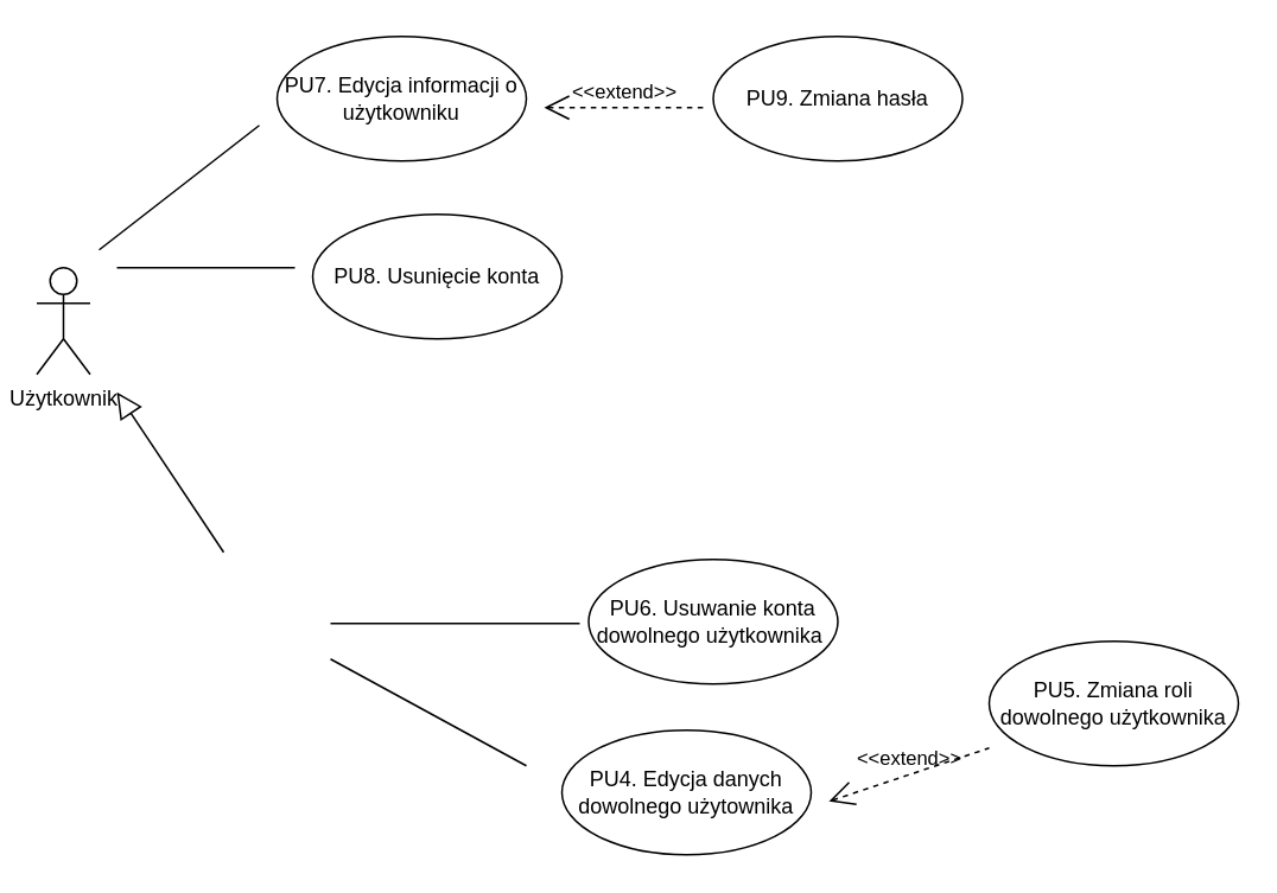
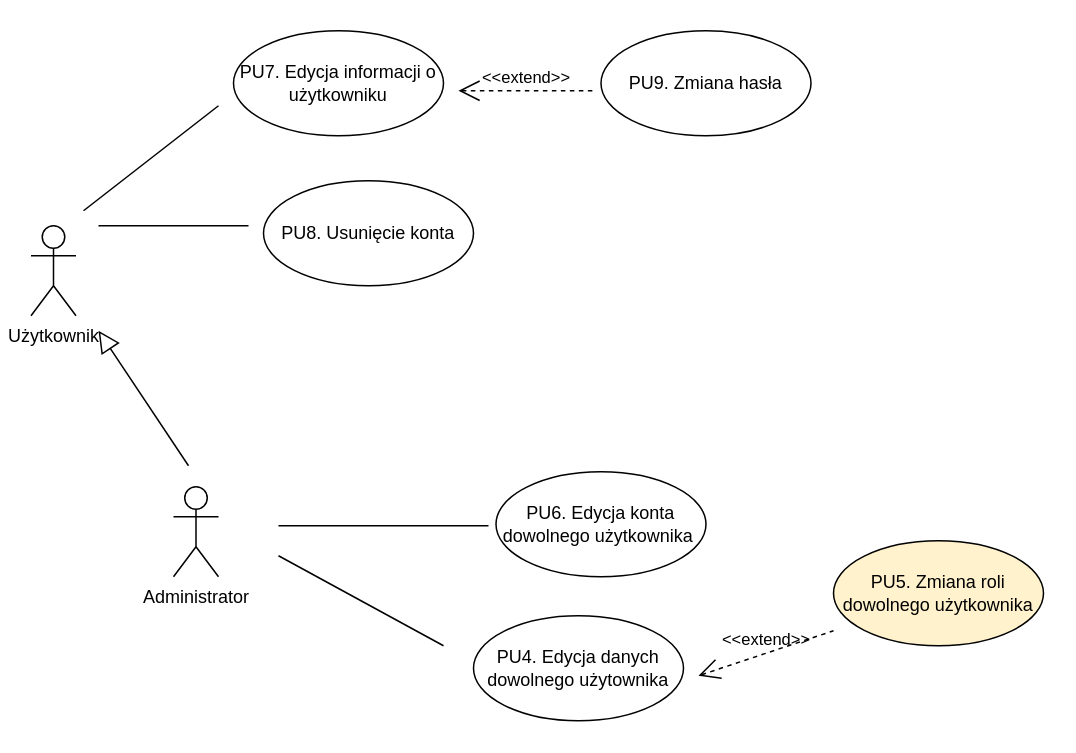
- <mxCell id="14" value="PU6. Usuwanie konta dowolnego użytkownika&amp;nbsp;" style="ellipse;whiteSpace=wrap;html=1;" vertex="1" parent="1"><mxGeometry x="330" y="314" width="140" height="70" as="geometry" /></mxCell>
+ <mxCell id="14" value="PU6. Edycja konta dowolnego użytkownika&amp;nbsp;" style="ellipse;whiteSpace=wrap;html=1;" vertex="1" parent="1"><mxGeometry x="330" y="314" width="140" height="70" as="geometry" /></mxCell>
+ <mxCell id="2" value="Administrator" style="shape=umlActor;html=1;verticalLabelPosition=bottom;verticalAlign=top;align=center;" vertex="1" parent="1"><mxGeometry x="115" y="324" width="30" height="60" as="geometry" /></mxCell>
- <mxCell id="11" value="PU5. Zmiana roli dowolnego użytkownika" style="ellipse;whiteSpace=wrap;html=1;" vertex="1" parent="1"><mxGeometry x="555" y="360" width="140" height="70" as="geometry" /></mxCell>
+ <mxCell id="11" value="PU5. Zmiana roli dowolnego użytkownika" style="ellipse;whiteSpace=wrap;html=1;fillColor=#fff2cc;" vertex="1" parent="1"><mxGeometry x="555" y="360" width="140" height="70" as="geometry" /></mxCell>
